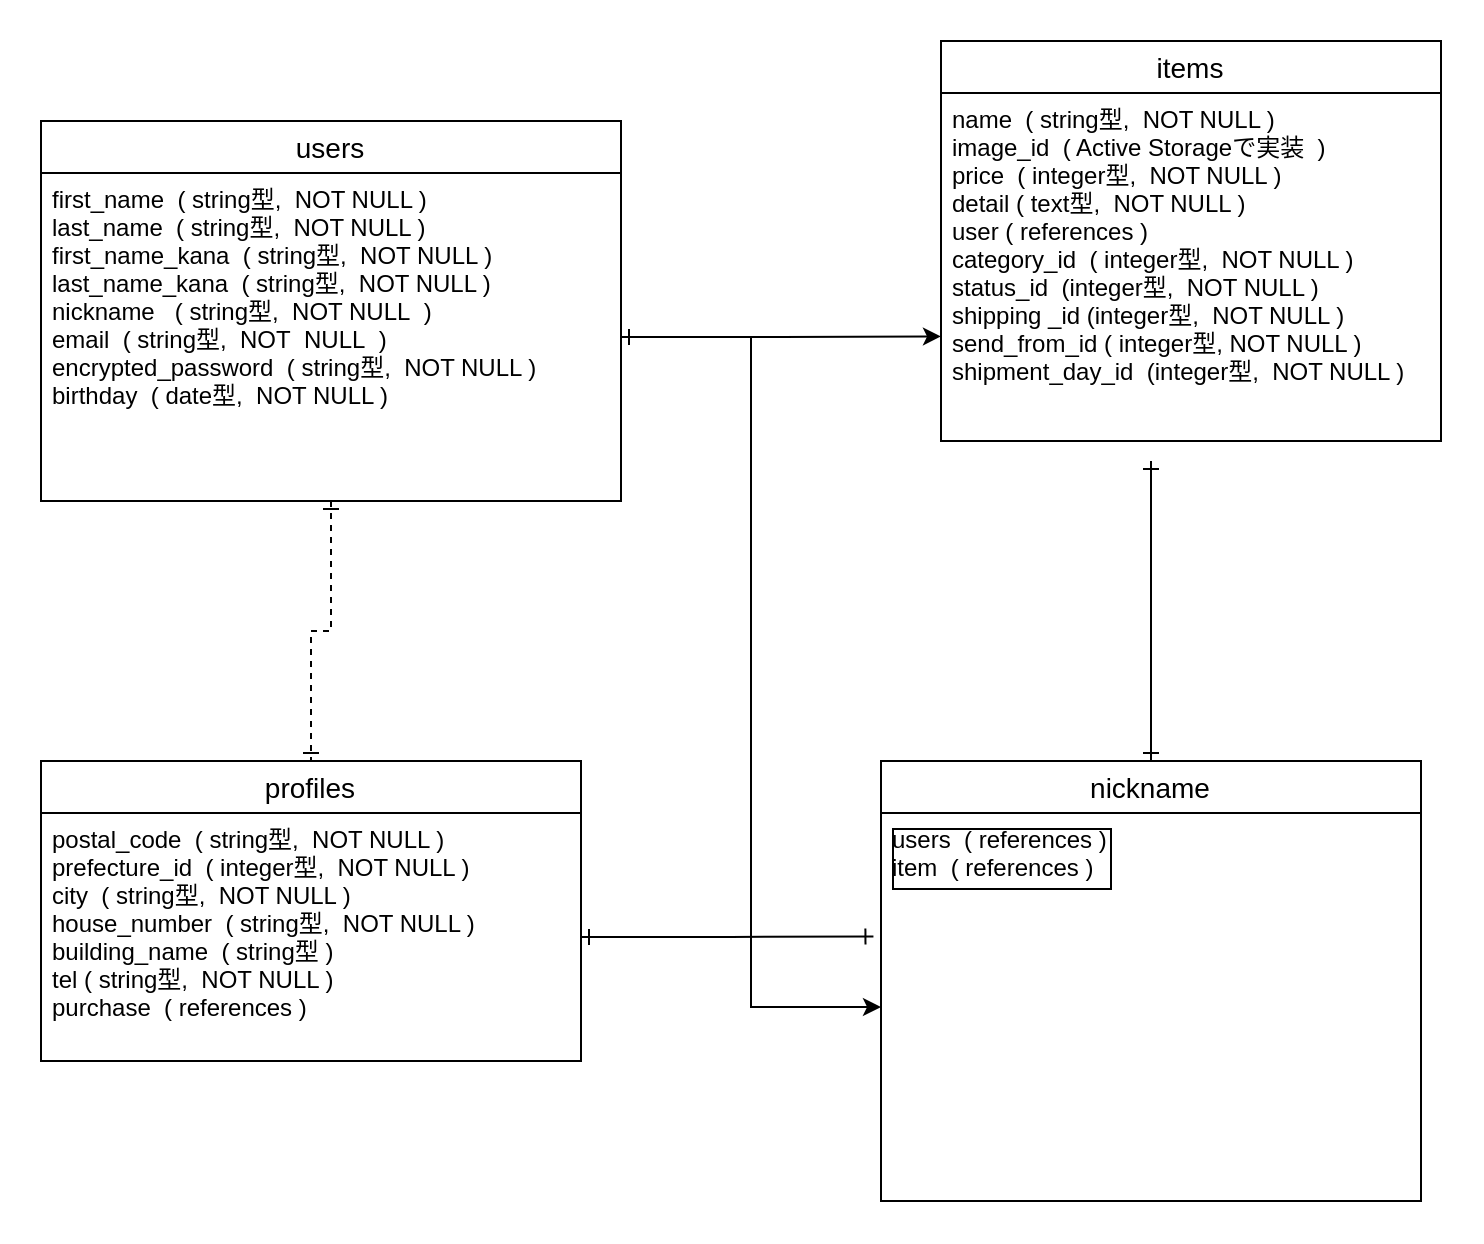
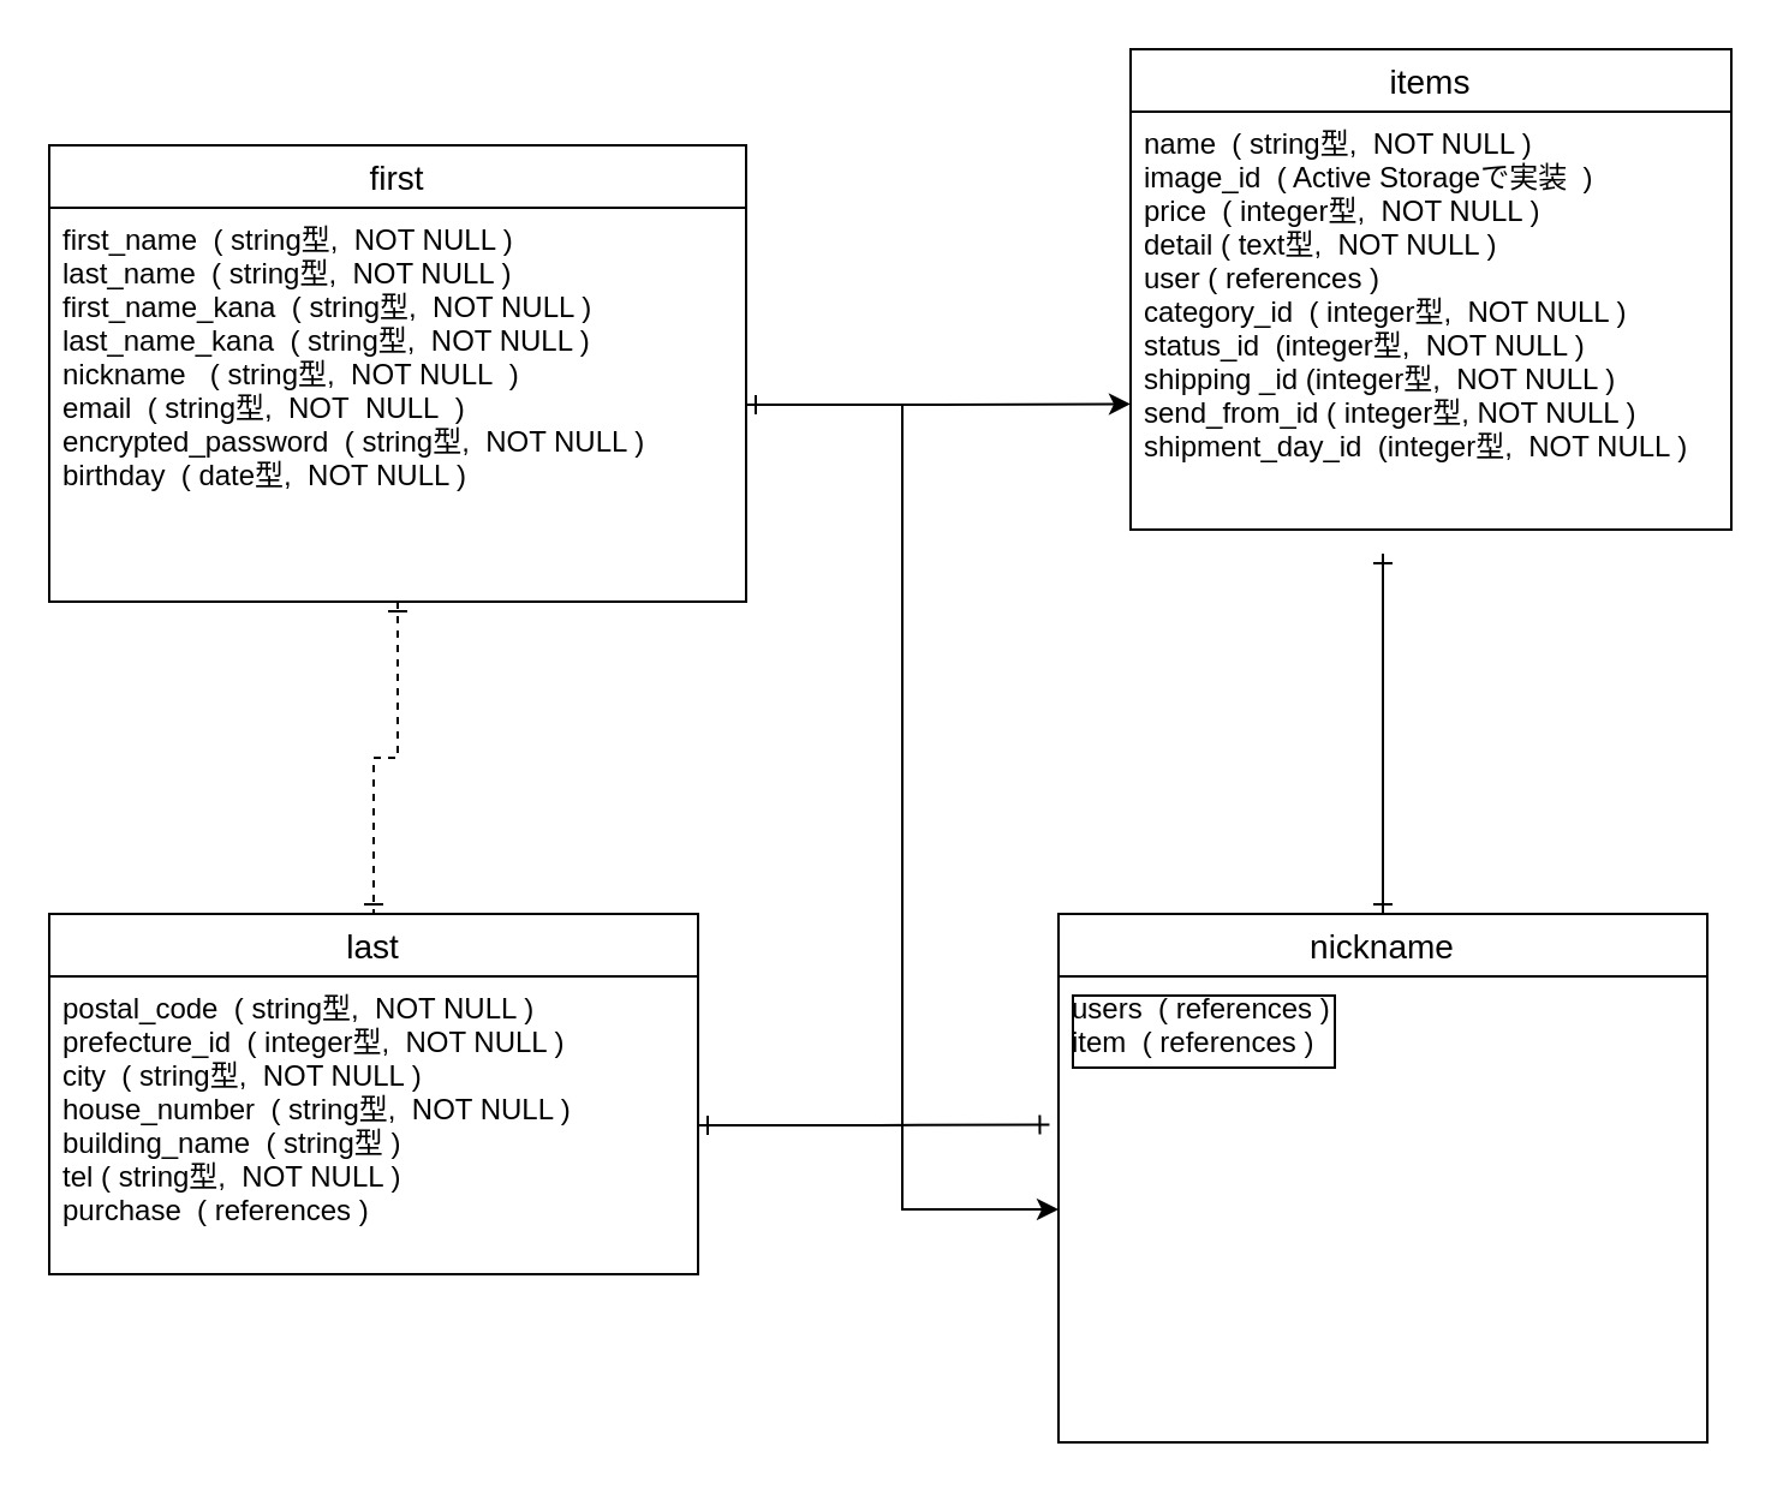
- <mxCell id="3" value="users" style="swimlane;fontStyle=0;childLayout=stackLayout;horizontal=1;startSize=26;horizontalStack=0;resizeParent=1;resizeParentMax=0;resizeLast=0;collapsible=1;marginBottom=0;align=center;fontSize=14;" parent="1" vertex="1"><mxGeometry x="20" y="60" width="290" height="190" as="geometry"><mxRectangle x="50" y="50" width="70" height="26" as="alternateBounds" /></mxGeometry></mxCell>
+ <mxCell id="3" value="first" style="swimlane;fontStyle=0;childLayout=stackLayout;horizontal=1;startSize=26;horizontalStack=0;resizeParent=1;resizeParentMax=0;resizeLast=0;collapsible=1;marginBottom=0;align=center;fontSize=14;" parent="1" vertex="1"><mxGeometry x="20" y="60" width="290" height="190" as="geometry"><mxRectangle x="50" y="50" width="70" height="26" as="alternateBounds" /></mxGeometry></mxCell>
- <mxCell id="5" value="profiles" style="swimlane;fontStyle=0;childLayout=stackLayout;horizontal=1;startSize=26;horizontalStack=0;resizeParent=1;resizeParentMax=0;resizeLast=0;collapsible=1;marginBottom=0;align=center;fontSize=14;" parent="1" vertex="1"><mxGeometry x="20" y="380" width="270" height="150" as="geometry" /></mxCell>
+ <mxCell id="5" value="last" style="swimlane;fontStyle=0;childLayout=stackLayout;horizontal=1;startSize=26;horizontalStack=0;resizeParent=1;resizeParentMax=0;resizeLast=0;collapsible=1;marginBottom=0;align=center;fontSize=14;" parent="1" vertex="1"><mxGeometry x="20" y="380" width="270" height="150" as="geometry" /></mxCell>
